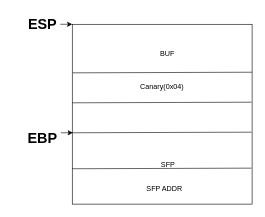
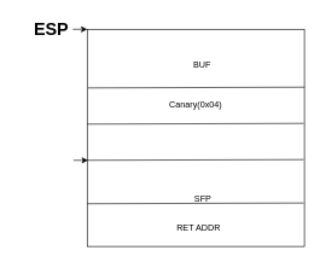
- <mxCell id="7" value="EBP" style="text;strokeColor=none;fillColor=none;html=1;fontSize=24;fontStyle=1;verticalAlign=middle;align=center;" vertex="1" parent="2"><mxGeometry y="190" width="100" height="40" as="geometry" /></mxCell>
- <mxCell id="11" value="SFP ADDR" style="text;html=1;align=center;verticalAlign=middle;whiteSpace=wrap;rounded=0;" vertex="1" parent="2"><mxGeometry x="204" y="280" width="100" height="30" as="geometry" /></mxCell>
+ <mxCell id="11" value="RET ADDR" style="text;html=1;align=center;verticalAlign=middle;whiteSpace=wrap;rounded=0;" vertex="1" parent="2"><mxGeometry x="204" y="280" width="100" height="30" as="geometry" /></mxCell>
